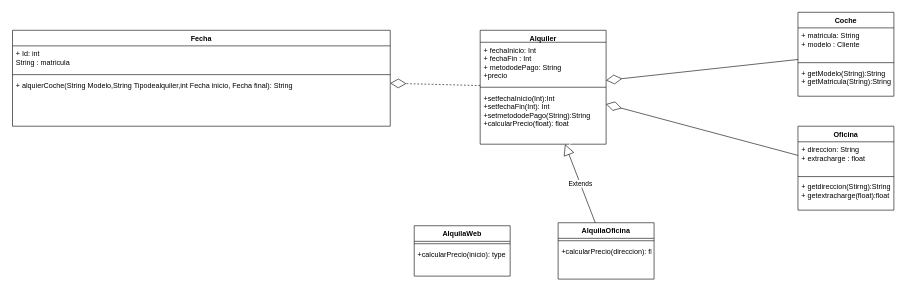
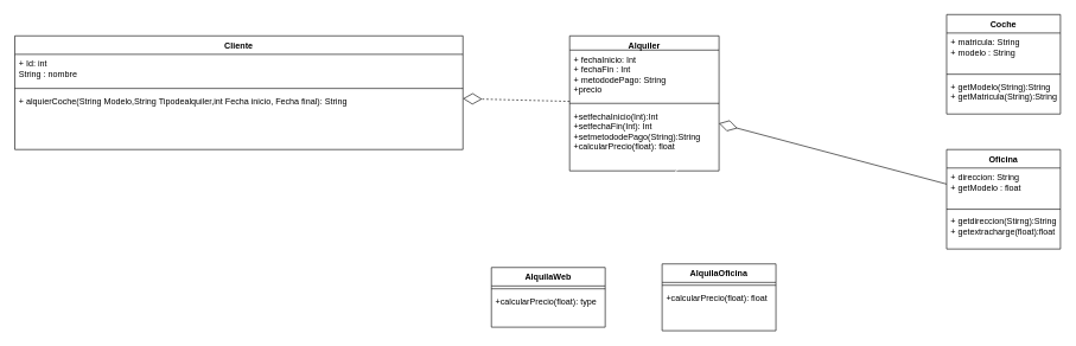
- <mxCell id="7" value="+ matricula: String&#10;+ modelo : Cliente" style="text;strokeColor=none;fillColor=none;align=left;verticalAlign=top;spacingLeft=4;spacingRight=4;overflow=hidden;rotatable=0;points=[[0,0.5],[1,0.5]];portConstraint=eastwest;" parent="6" vertex="1"><mxGeometry y="26" width="160" height="54" as="geometry" /></mxCell>
+ <mxCell id="7" value="+ matricula: String&#10;+ modelo : String" style="text;strokeColor=none;fillColor=none;align=left;verticalAlign=top;spacingLeft=4;spacingRight=4;overflow=hidden;rotatable=0;points=[[0,0.5],[1,0.5]];portConstraint=eastwest;" parent="6" vertex="1"><mxGeometry y="26" width="160" height="54" as="geometry" /></mxCell>
- <mxCell id="2" value="Fecha" style="swimlane;fontStyle=1;align=center;verticalAlign=top;childLayout=stackLayout;horizontal=1;startSize=26;horizontalStack=0;resizeParent=1;resizeParentMax=0;resizeLast=0;collapsible=1;marginBottom=0;" parent="1" vertex="1"><mxGeometry x="20" y="50" width="630" height="160" as="geometry" /></mxCell>
+ <mxCell id="2" value="Cliente" style="swimlane;fontStyle=1;align=center;verticalAlign=top;childLayout=stackLayout;horizontal=1;startSize=26;horizontalStack=0;resizeParent=1;resizeParentMax=0;resizeLast=0;collapsible=1;marginBottom=0;" parent="1" vertex="1"><mxGeometry x="20" y="50" width="630" height="160" as="geometry" /></mxCell>
- <mxCell id="3" value="+ Id: int&#10;String : matricula" style="text;strokeColor=none;fillColor=none;align=left;verticalAlign=top;spacingLeft=4;spacingRight=4;overflow=hidden;rotatable=0;points=[[0,0.5],[1,0.5]];portConstraint=eastwest;" parent="2" vertex="1"><mxGeometry y="26" width="630" height="44" as="geometry" /></mxCell>
+ <mxCell id="3" value="+ Id: int&#10;String : nombre" style="text;strokeColor=none;fillColor=none;align=left;verticalAlign=top;spacingLeft=4;spacingRight=4;overflow=hidden;rotatable=0;points=[[0,0.5],[1,0.5]];portConstraint=eastwest;" parent="2" vertex="1"><mxGeometry y="26" width="630" height="44" as="geometry" /></mxCell>
- <mxCell id="30" value="" style="endArrow=diamondThin;endFill=0;endSize=24;html=1;rounded=0;" edge="1" parent="1" source="6" target="14"><mxGeometry width="160" relative="1" as="geometry"><mxPoint x="880" y="180" as="sourcePoint" /><mxPoint x="1010" y="170" as="targetPoint" /></mxGeometry></mxCell>
- <mxCell id="11" value="+ direccion: String&#10;+ extracharge : float" style="text;strokeColor=none;fillColor=none;align=left;verticalAlign=top;spacingLeft=4;spacingRight=4;overflow=hidden;rotatable=0;points=[[0,0.5],[1,0.5]];portConstraint=eastwest;" parent="10" vertex="1"><mxGeometry y="26" width="160" height="54" as="geometry" /></mxCell>
+ <mxCell id="11" value="+ direccion: String&#10;+ getModelo : float" style="text;strokeColor=none;fillColor=none;align=left;verticalAlign=top;spacingLeft=4;spacingRight=4;overflow=hidden;rotatable=0;points=[[0,0.5],[1,0.5]];portConstraint=eastwest;" parent="10" vertex="1"><mxGeometry y="26" width="160" height="54" as="geometry" /></mxCell>
- <mxCell id="28" value="Extends" style="endArrow=block;endSize=16;endFill=0;html=1;rounded=0;" edge="1" parent="1" source="21" target="14"><mxGeometry width="160" relative="1" as="geometry"><mxPoint x="801" y="386" as="sourcePoint" /><mxPoint x="868" y="250" as="targetPoint" /></mxGeometry></mxCell>
- <mxCell id="23" value="+calcularPrecio(direccion): float" style="text;strokeColor=none;fillColor=none;align=left;verticalAlign=top;spacingLeft=4;spacingRight=4;overflow=hidden;rotatable=0;points=[[0,0.5],[1,0.5]];portConstraint=eastwest;" parent="21" vertex="1"><mxGeometry y="34" width="160" height="60" as="geometry" /></mxCell>
+ <mxCell id="23" value="+calcularPrecio(float): float" style="text;strokeColor=none;fillColor=none;align=left;verticalAlign=top;spacingLeft=4;spacingRight=4;overflow=hidden;rotatable=0;points=[[0,0.5],[1,0.5]];portConstraint=eastwest;" parent="21" vertex="1"><mxGeometry y="34" width="160" height="60" as="geometry" /></mxCell>
- <mxCell id="20" value="+calcularPrecio(inicio): type" style="text;strokeColor=none;fillColor=none;align=left;verticalAlign=top;spacingLeft=4;spacingRight=4;overflow=hidden;rotatable=0;points=[[0,0.5],[1,0.5]];portConstraint=eastwest;" parent="18" vertex="1"><mxGeometry y="34" width="160" height="50" as="geometry" /></mxCell>
+ <mxCell id="20" value="+calcularPrecio(float): type" style="text;strokeColor=none;fillColor=none;align=left;verticalAlign=top;spacingLeft=4;spacingRight=4;overflow=hidden;rotatable=0;points=[[0,0.5],[1,0.5]];portConstraint=eastwest;" parent="18" vertex="1"><mxGeometry y="34" width="160" height="50" as="geometry" /></mxCell>
